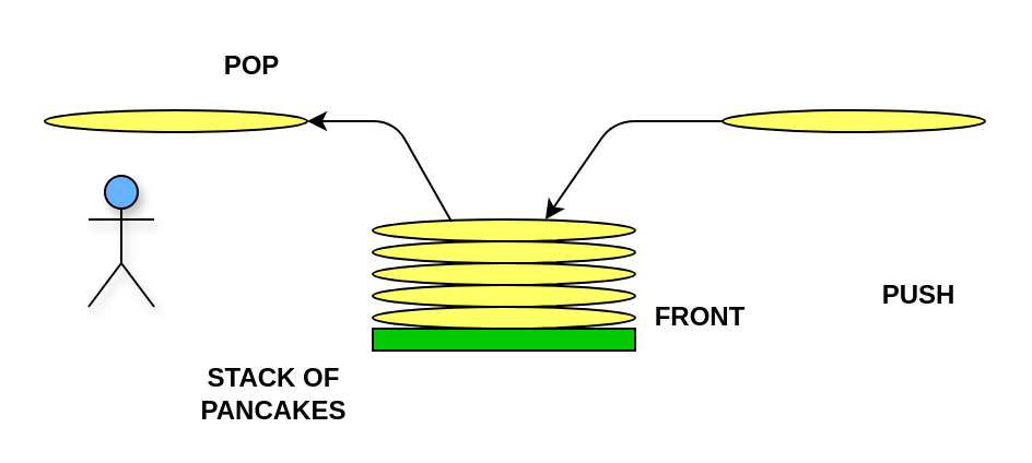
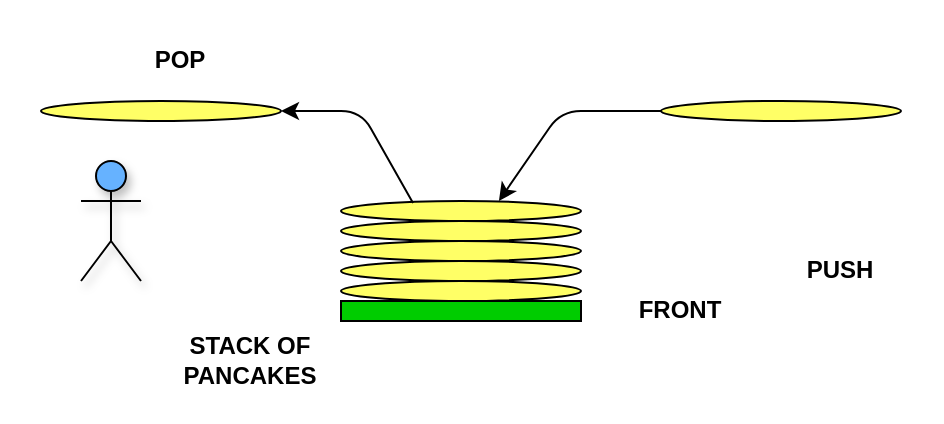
- <mxCell id="9" value="POP" style="text;html=1;strokeColor=none;fillColor=none;align=center;verticalAlign=middle;whiteSpace=wrap;rounded=0;shadow=1;fontStyle=1" vertex="1" parent="1"><mxGeometry x="95" y="20" width="40" height="20" as="geometry" /></mxCell>
+ <mxCell id="9" value="POP" style="text;html=1;strokeColor=none;fillColor=none;align=center;verticalAlign=middle;whiteSpace=wrap;rounded=0;shadow=1;fontStyle=1" vertex="1" parent="1"><mxGeometry x="70" y="20" width="40" height="20" as="geometry" /></mxCell>
- <mxCell id="16" value="FRONT" style="text;html=1;strokeColor=none;fillColor=none;align=center;verticalAlign=middle;whiteSpace=wrap;rounded=0;shadow=1;fontStyle=1" vertex="1" parent="1"><mxGeometry x="300" y="135" width="40" height="20" as="geometry" /></mxCell>
+ <mxCell id="16" value="FRONT" style="text;html=1;strokeColor=none;fillColor=none;align=center;verticalAlign=middle;whiteSpace=wrap;rounded=0;shadow=1;fontStyle=1" vertex="1" parent="1"><mxGeometry x="320" y="145" width="40" height="20" as="geometry" /></mxCell>
